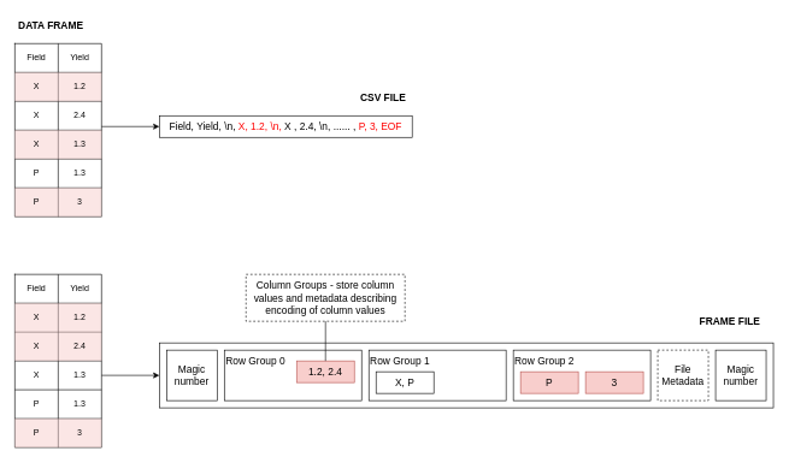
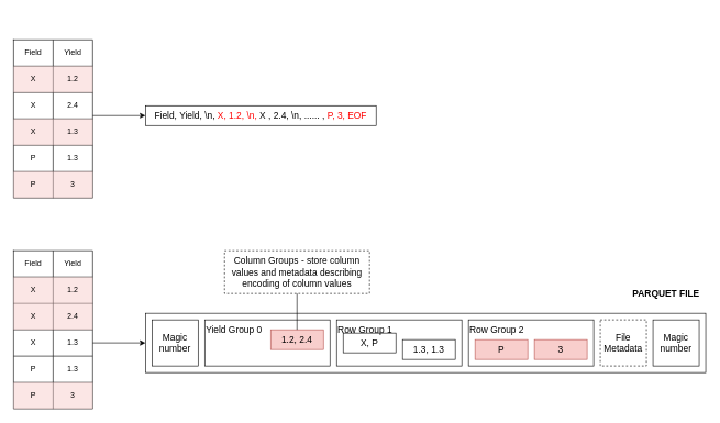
- <mxCell id="58" value="&lt;b&gt;DATA FRAME&lt;/b&gt;" style="text;html=1;strokeColor=none;fillColor=none;align=center;verticalAlign=middle;whiteSpace=wrap;rounded=0;dashed=1;fontSize=14;fontColor=#000000;" vertex="1" parent="1"><mxGeometry x="20" y="20" width="100" height="30" as="geometry" /></mxCell>
- <mxCell id="57" value="&lt;b&gt;CSV FILE&lt;/b&gt;" style="text;html=1;strokeColor=none;fillColor=none;align=center;verticalAlign=middle;whiteSpace=wrap;rounded=0;dashed=1;fontSize=14;fontColor=#000000;" vertex="1" parent="1"><mxGeometry x="490" y="120" width="80" height="30" as="geometry" /></mxCell>
- <mxCell id="59" value="&lt;b&gt;FRAME FILE&lt;/b&gt;" style="text;html=1;strokeColor=none;fillColor=none;align=center;verticalAlign=middle;whiteSpace=wrap;rounded=0;dashed=1;fontSize=14;fontColor=#000000;" vertex="1" parent="1"><mxGeometry x="950" y="430" width="120" height="30" as="geometry" /></mxCell>
+ <mxCell id="59" value="&lt;b&gt;PARQUET FILE&lt;/b&gt;" style="text;html=1;strokeColor=none;fillColor=none;align=center;verticalAlign=middle;whiteSpace=wrap;rounded=0;dashed=1;fontSize=14;fontColor=#000000;" vertex="1" parent="1"><mxGeometry x="950" y="430" width="120" height="30" as="geometry" /></mxCell>
- <mxCell id="44" value="Row Group 0" style="rounded=0;whiteSpace=wrap;html=1;fontSize=14;fillColor=none;align=left;verticalAlign=top;" vertex="1" parent="1"><mxGeometry x="310" y="485" width="190" height="70" as="geometry" /></mxCell>
+ <mxCell id="44" value="Yield Group 0" style="rounded=0;whiteSpace=wrap;html=1;fontSize=14;fillColor=none;align=left;verticalAlign=top;" vertex="1" parent="1"><mxGeometry x="310" y="485" width="190" height="70" as="geometry" /></mxCell>
- <mxCell id="47" value="&lt;span style=&quot;font-size: 14px&quot;&gt;X, P&lt;/span&gt;" style="text;html=1;align=center;verticalAlign=middle;whiteSpace=wrap;rounded=0;strokeColor=default;" vertex="1" parent="1"><mxGeometry x="520" y="515" width="80" height="30" as="geometry" /></mxCell>
+ <mxCell id="47" value="&lt;span style=&quot;font-size: 14px&quot;&gt;X, P&lt;/span&gt;" style="text;html=1;align=center;verticalAlign=middle;whiteSpace=wrap;rounded=0;strokeColor=default;" vertex="1" parent="1"><mxGeometry x="520" y="505" width="80" height="30" as="geometry" /></mxCell>
+ <mxCell id="48" value="&lt;span style=&quot;font-size: 14px&quot;&gt;1.3, 1.3&lt;/span&gt;" style="text;html=1;align=center;verticalAlign=middle;whiteSpace=wrap;rounded=0;strokeColor=default;" vertex="1" parent="1"><mxGeometry x="610" y="515" width="80" height="30" as="geometry" /></mxCell>
